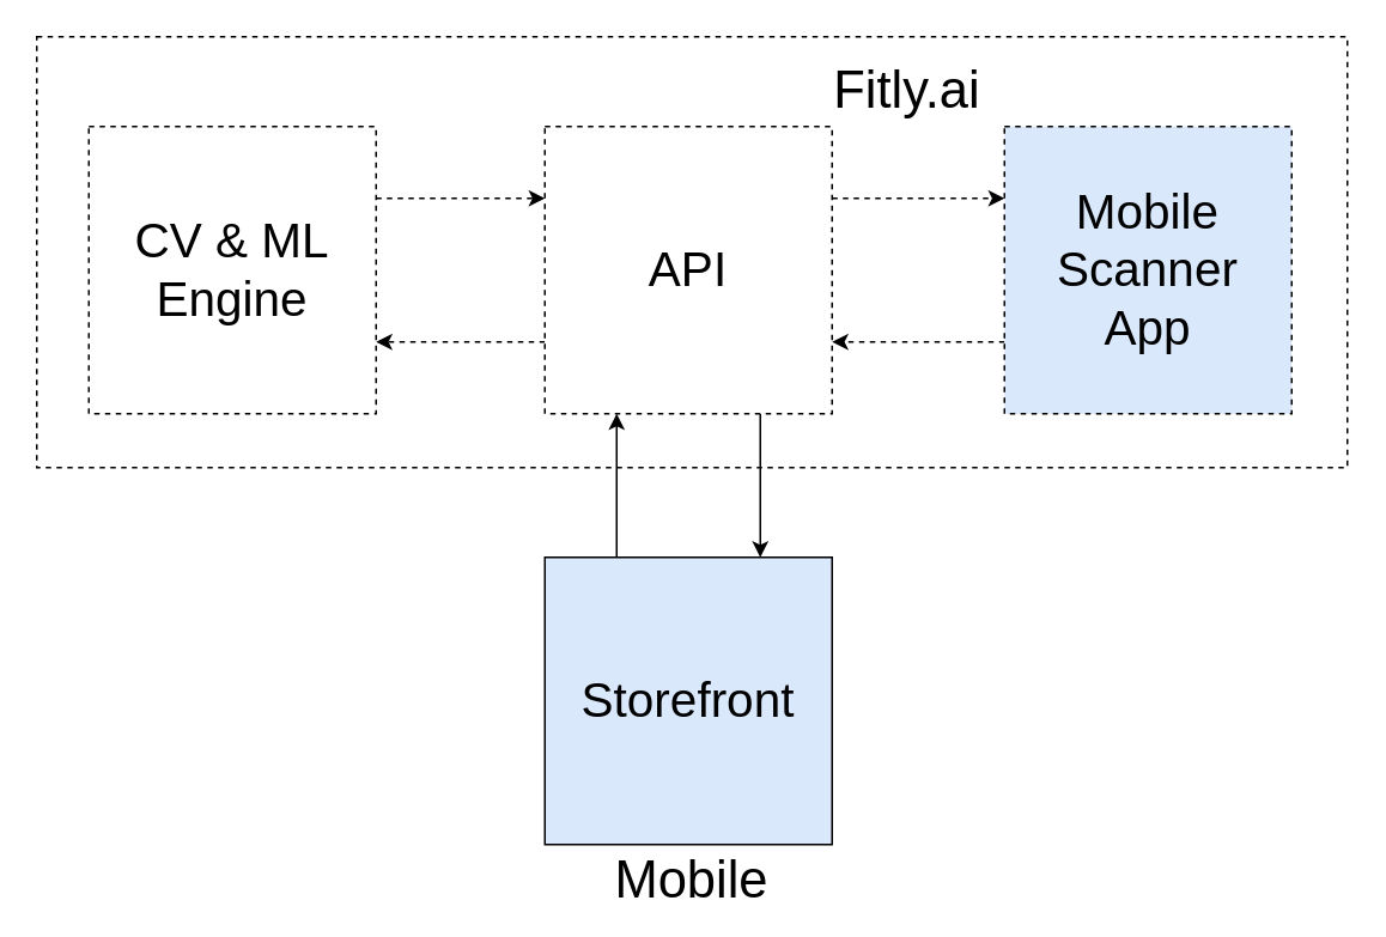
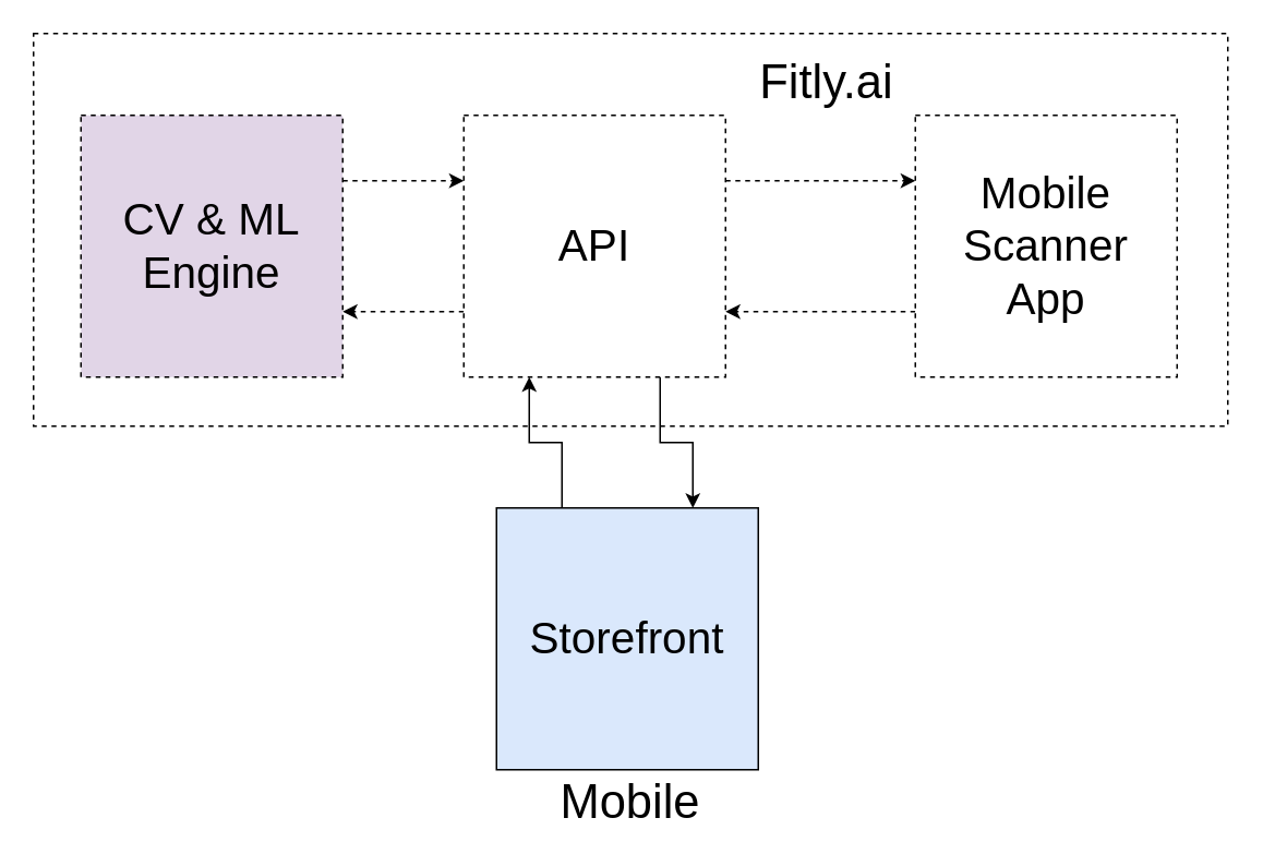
- <mxCell id="10" value="&lt;span style=&quot;font-size: 27px&quot;&gt;CV &amp;amp; ML&lt;br&gt;Engine&lt;/span&gt;" style="rounded=0;whiteSpace=wrap;html=1;dashed=1;" vertex="1" parent="1"><mxGeometry x="49" y="70" width="160" height="160" as="geometry" /></mxCell>
+ <mxCell id="10" value="&lt;span style=&quot;font-size: 27px&quot;&gt;CV &amp;amp; ML&lt;br&gt;Engine&lt;/span&gt;" style="rounded=0;whiteSpace=wrap;html=1;dashed=1;fillColor=#e1d5e7;" vertex="1" parent="1"><mxGeometry x="49" y="70" width="160" height="160" as="geometry" /></mxCell>
- <mxCell id="6" value="&lt;font style=&quot;font-size: 27px&quot;&gt;API&lt;/font&gt;" style="rounded=0;whiteSpace=wrap;html=1;dashed=1;" vertex="1" parent="1"><mxGeometry x="303" y="70" width="160" height="160" as="geometry" /></mxCell>
+ <mxCell id="6" value="&lt;font style=&quot;font-size: 27px&quot;&gt;API&lt;/font&gt;" style="rounded=0;whiteSpace=wrap;html=1;dashed=1;" vertex="1" parent="1"><mxGeometry x="283" y="70" width="160" height="160" as="geometry" /></mxCell>
- <mxCell id="8" value="&lt;font style=&quot;font-size: 27px&quot;&gt;Mobile Scanner&lt;br&gt;App&lt;/font&gt;" style="rounded=0;whiteSpace=wrap;html=1;dashed=1;fillColor=#dae8fc;" vertex="1" parent="1"><mxGeometry x="559" y="70" width="160" height="160" as="geometry" /></mxCell>
+ <mxCell id="8" value="&lt;font style=&quot;font-size: 27px&quot;&gt;Mobile Scanner&lt;br&gt;App&lt;/font&gt;" style="rounded=0;whiteSpace=wrap;html=1;dashed=1;" vertex="1" parent="1"><mxGeometry x="559" y="70" width="160" height="160" as="geometry" /></mxCell>
